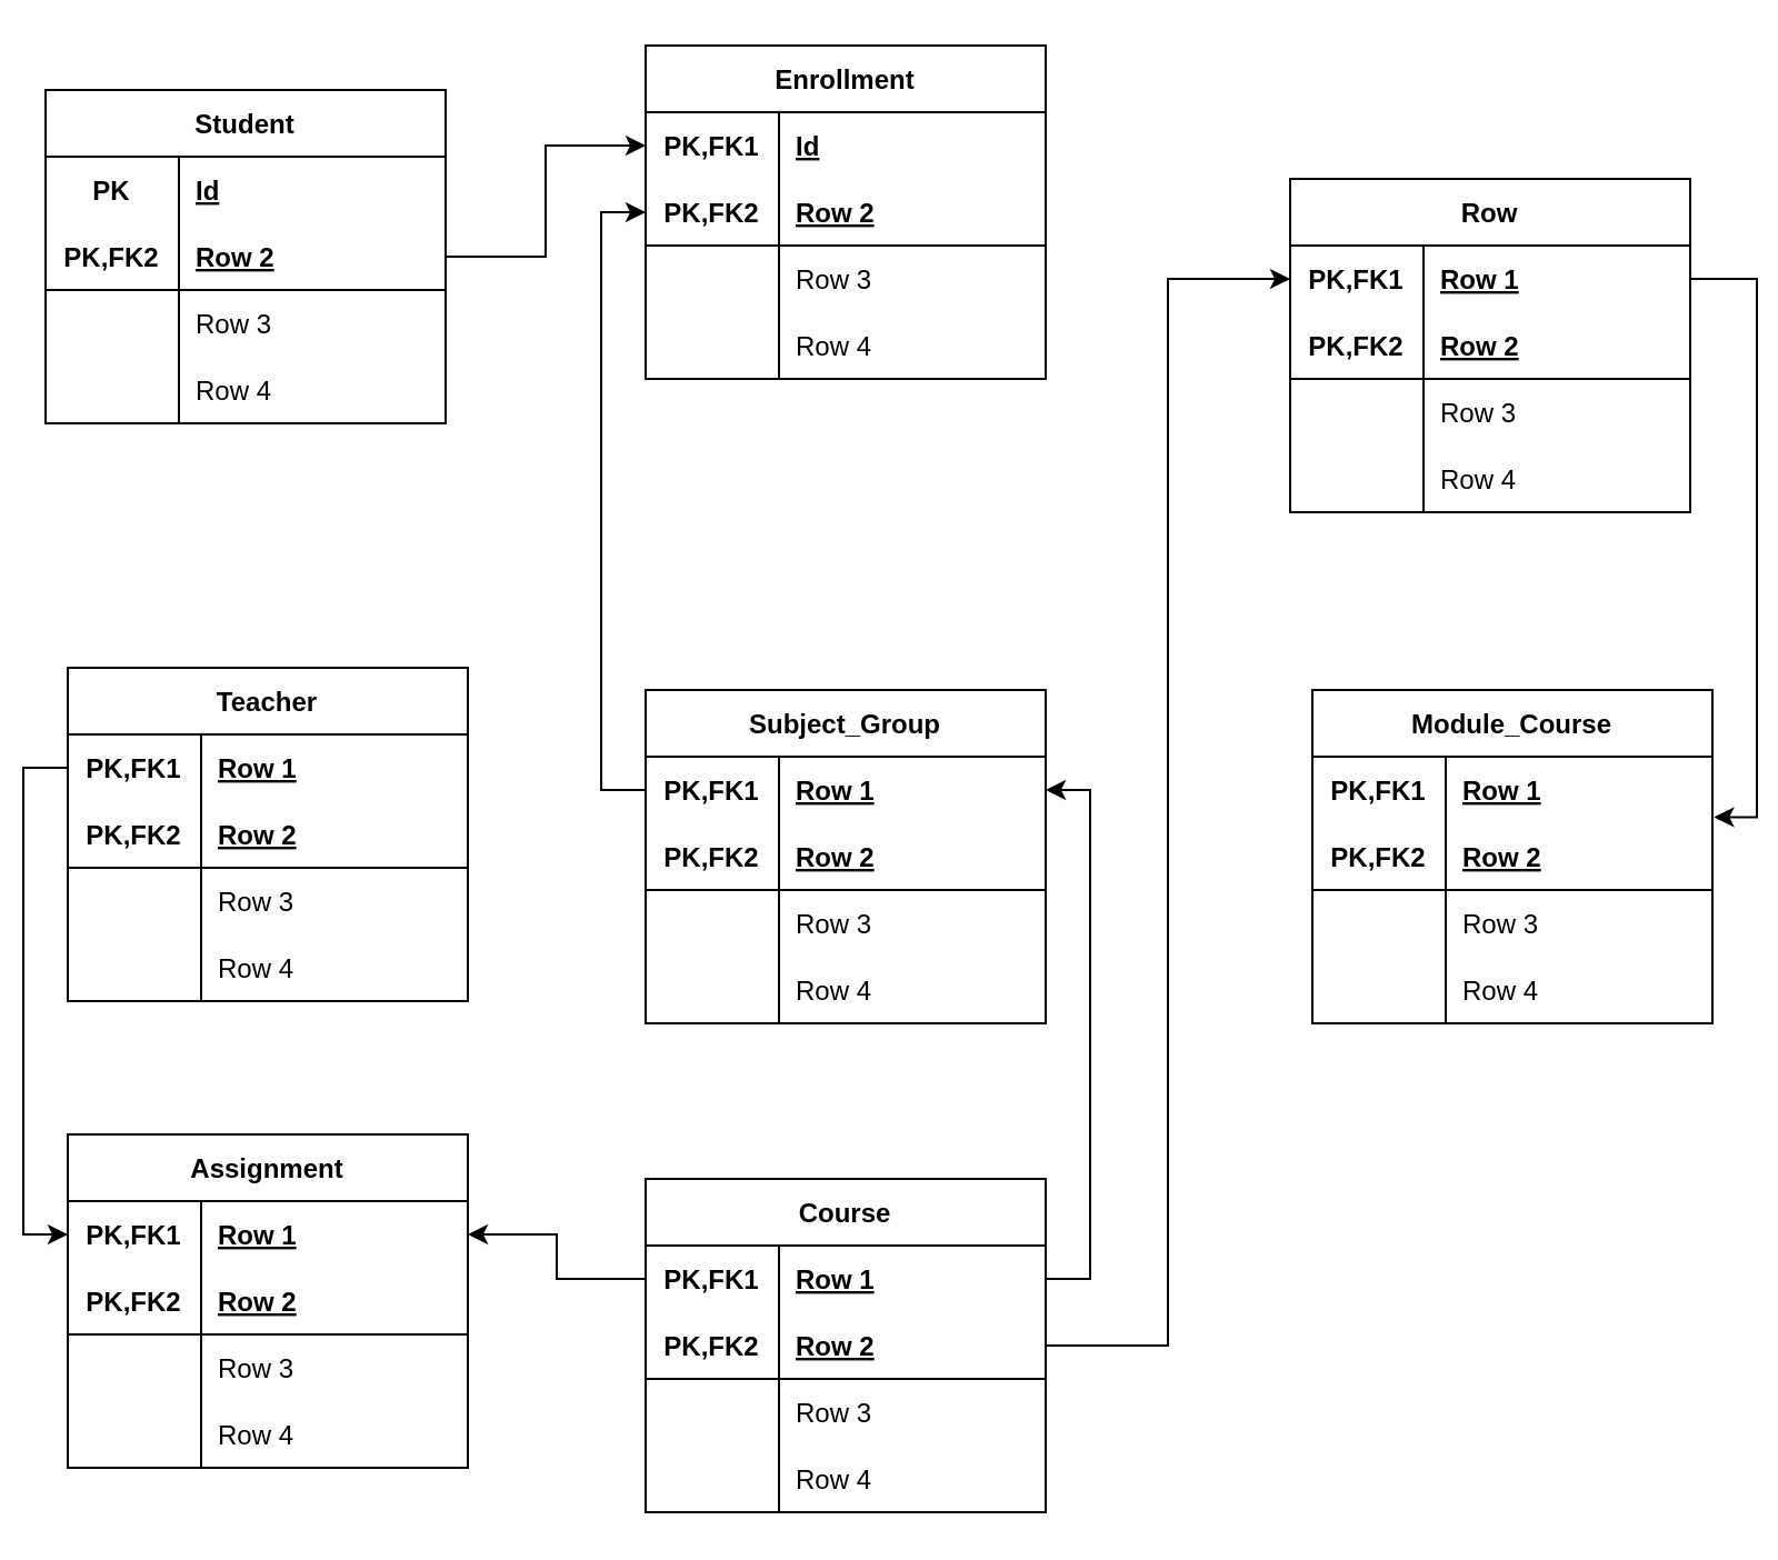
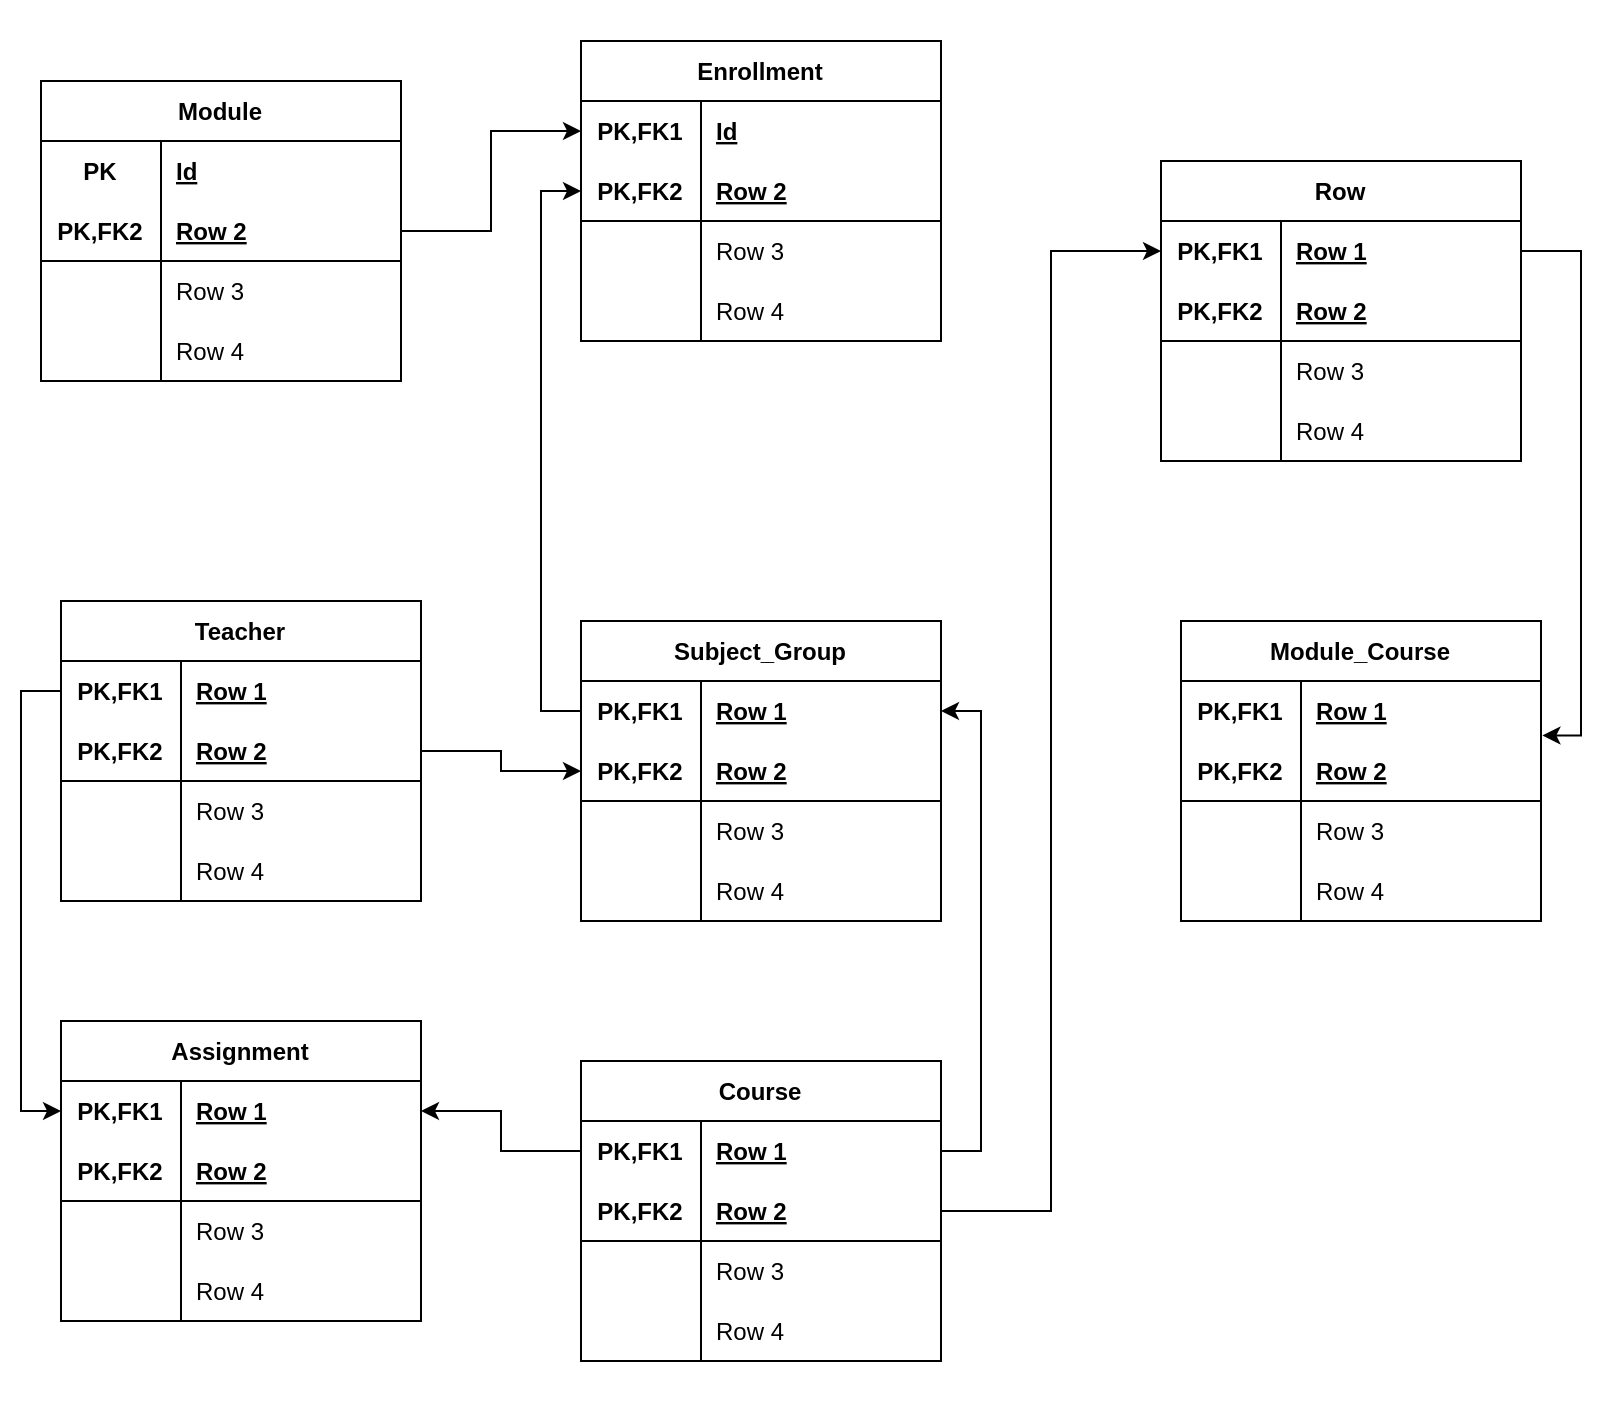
- <mxCell id="3" value="Student" style="shape=table;startSize=30;container=1;collapsible=1;childLayout=tableLayout;fixedRows=1;rowLines=0;fontStyle=1;align=center;resizeLast=1;" vertex="1" parent="1"><mxGeometry x="20" y="40" width="180" height="150" as="geometry" /></mxCell>
+ <mxCell id="3" value="Module" style="shape=table;startSize=30;container=1;collapsible=1;childLayout=tableLayout;fixedRows=1;rowLines=0;fontStyle=1;align=center;resizeLast=1;" vertex="1" parent="1"><mxGeometry x="20" y="40" width="180" height="150" as="geometry" /></mxCell>
+ <mxCell id="94" style="edgeStyle=orthogonalEdgeStyle;rounded=0;orthogonalLoop=1;jettySize=auto;html=1;entryX=0;entryY=0.5;entryDx=0;entryDy=0;" edge="1" parent="1" source="95" target="55"><mxGeometry relative="1" as="geometry" /></mxCell>
